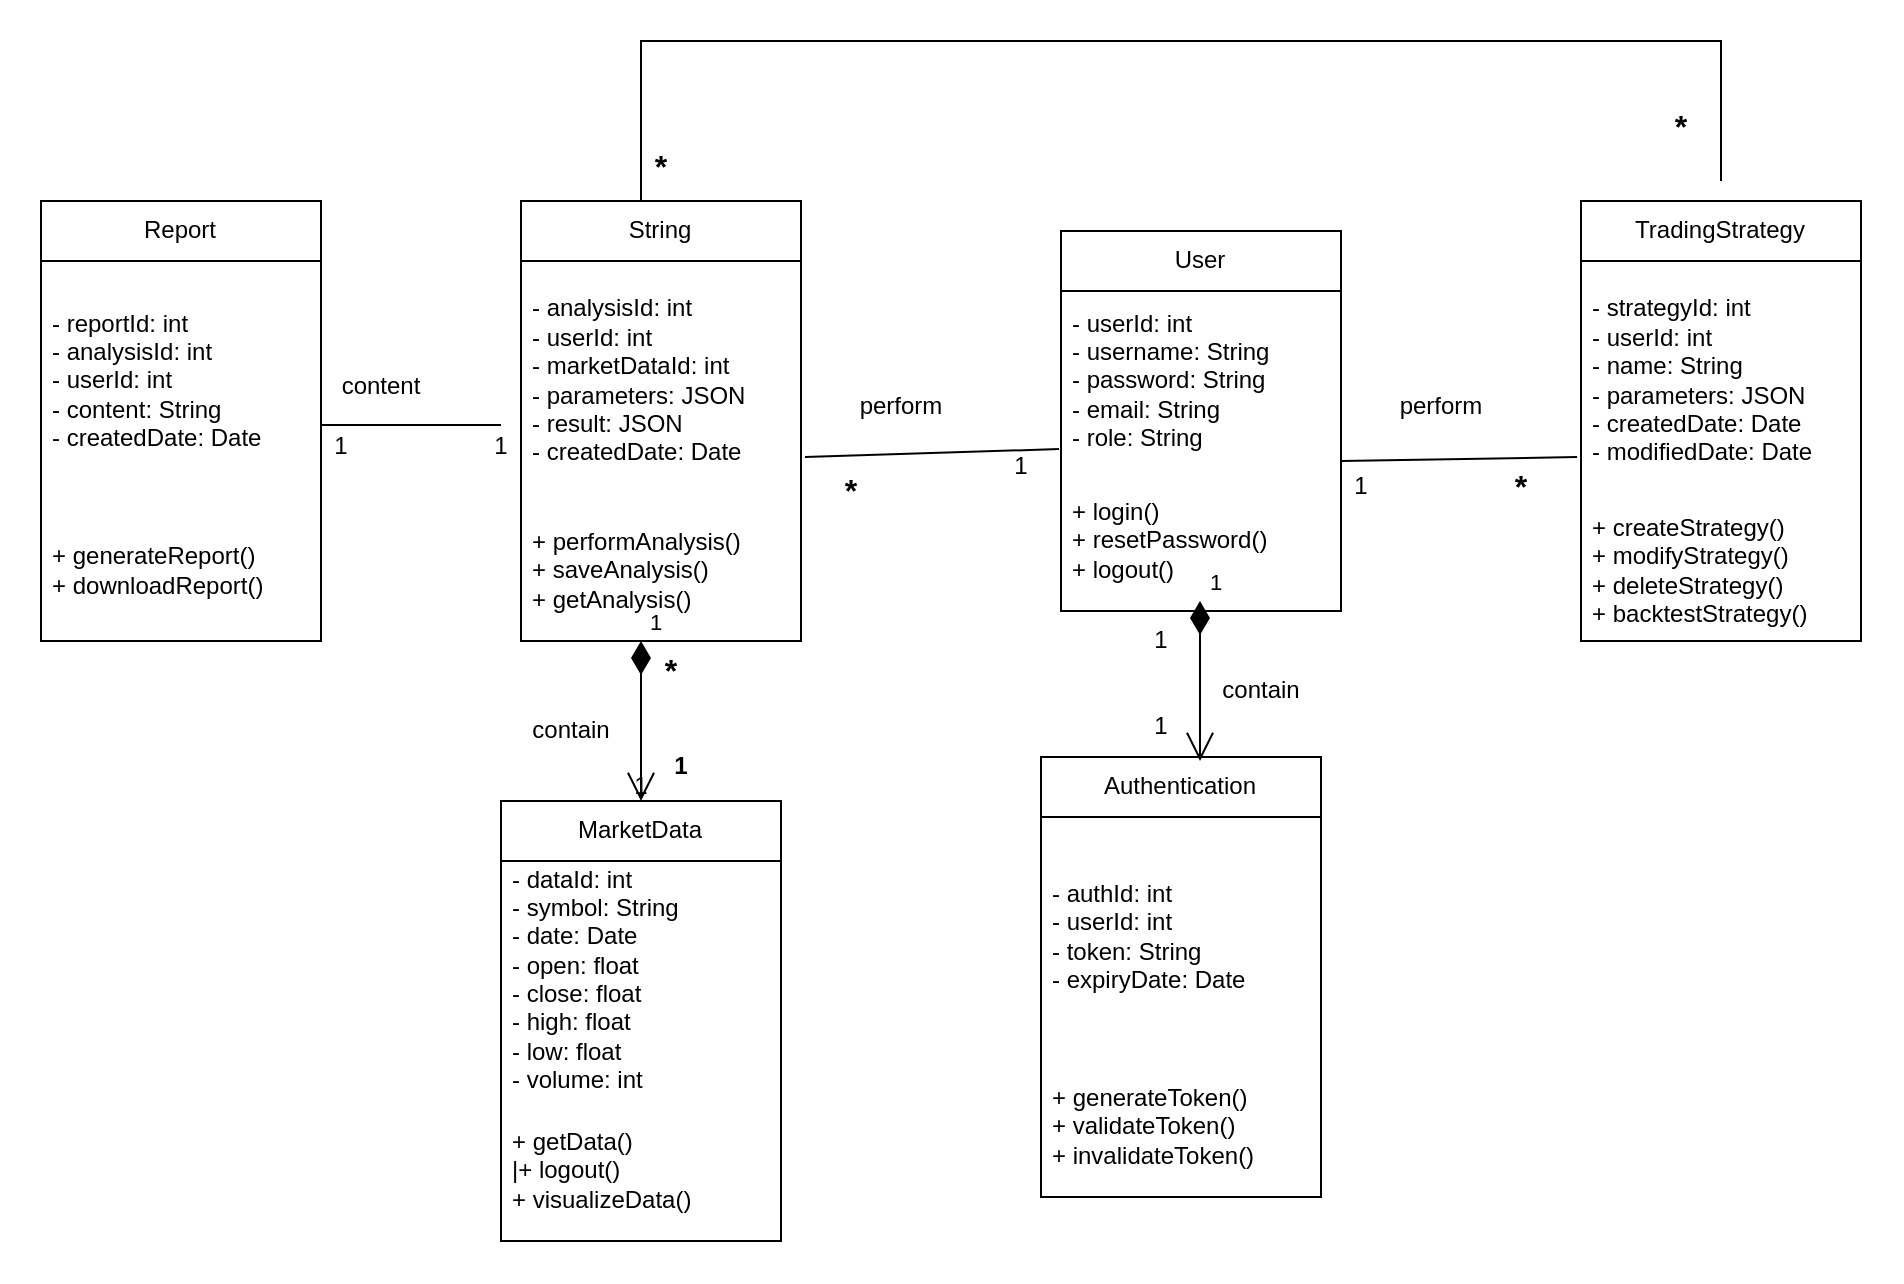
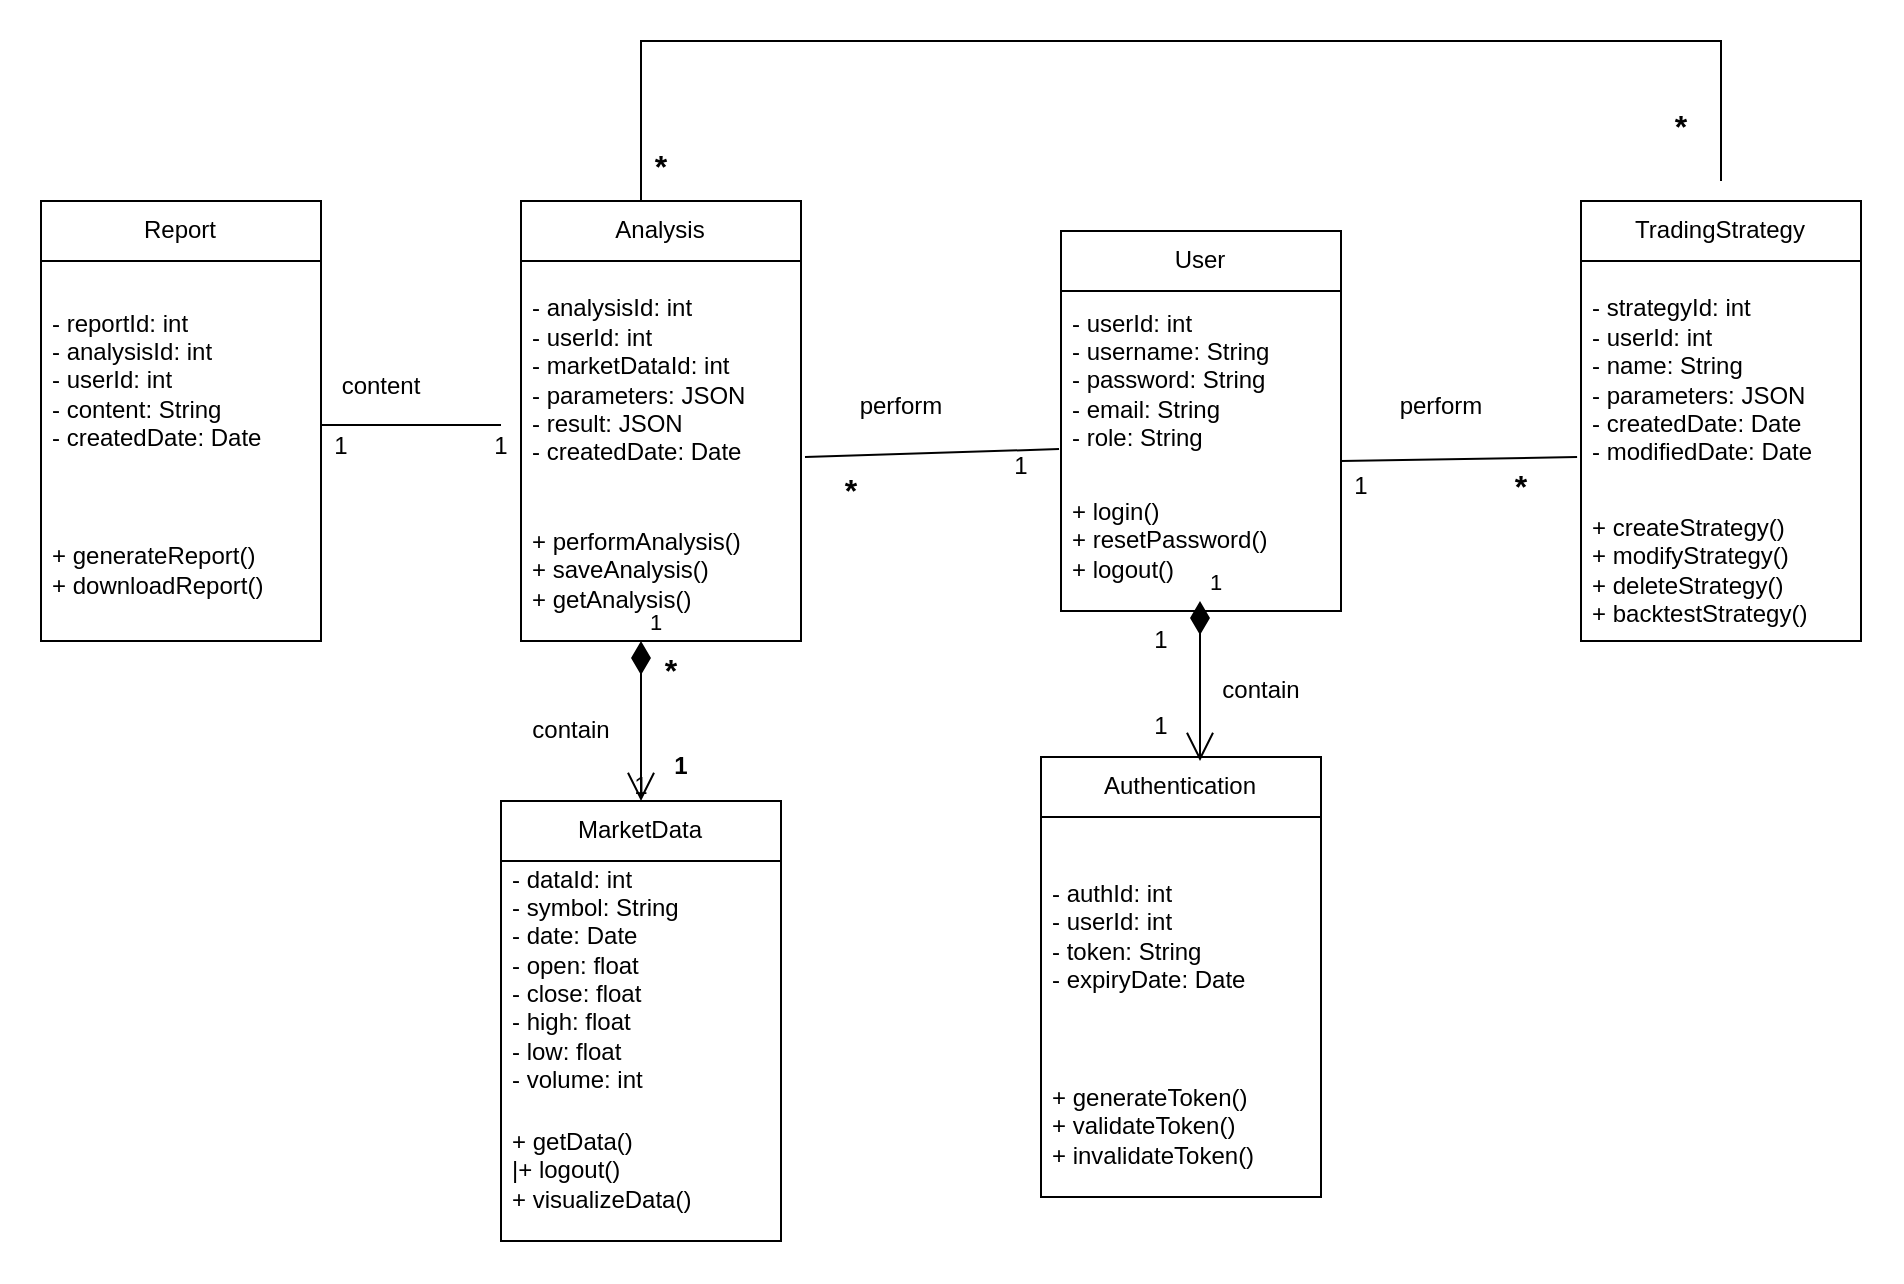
- <mxCell id="11" value="String" style="swimlane;fontStyle=0;childLayout=stackLayout;horizontal=1;startSize=30;horizontalStack=0;resizeParent=1;resizeParentMax=0;resizeLast=0;collapsible=1;marginBottom=0;whiteSpace=wrap;html=1;" vertex="1" parent="1"><mxGeometry x="260" y="100" width="140" height="220" as="geometry" /></mxCell>
+ <mxCell id="11" value="Analysis" style="swimlane;fontStyle=0;childLayout=stackLayout;horizontal=1;startSize=30;horizontalStack=0;resizeParent=1;resizeParentMax=0;resizeLast=0;collapsible=1;marginBottom=0;whiteSpace=wrap;html=1;" vertex="1" parent="1"><mxGeometry x="260" y="100" width="140" height="220" as="geometry" /></mxCell>
